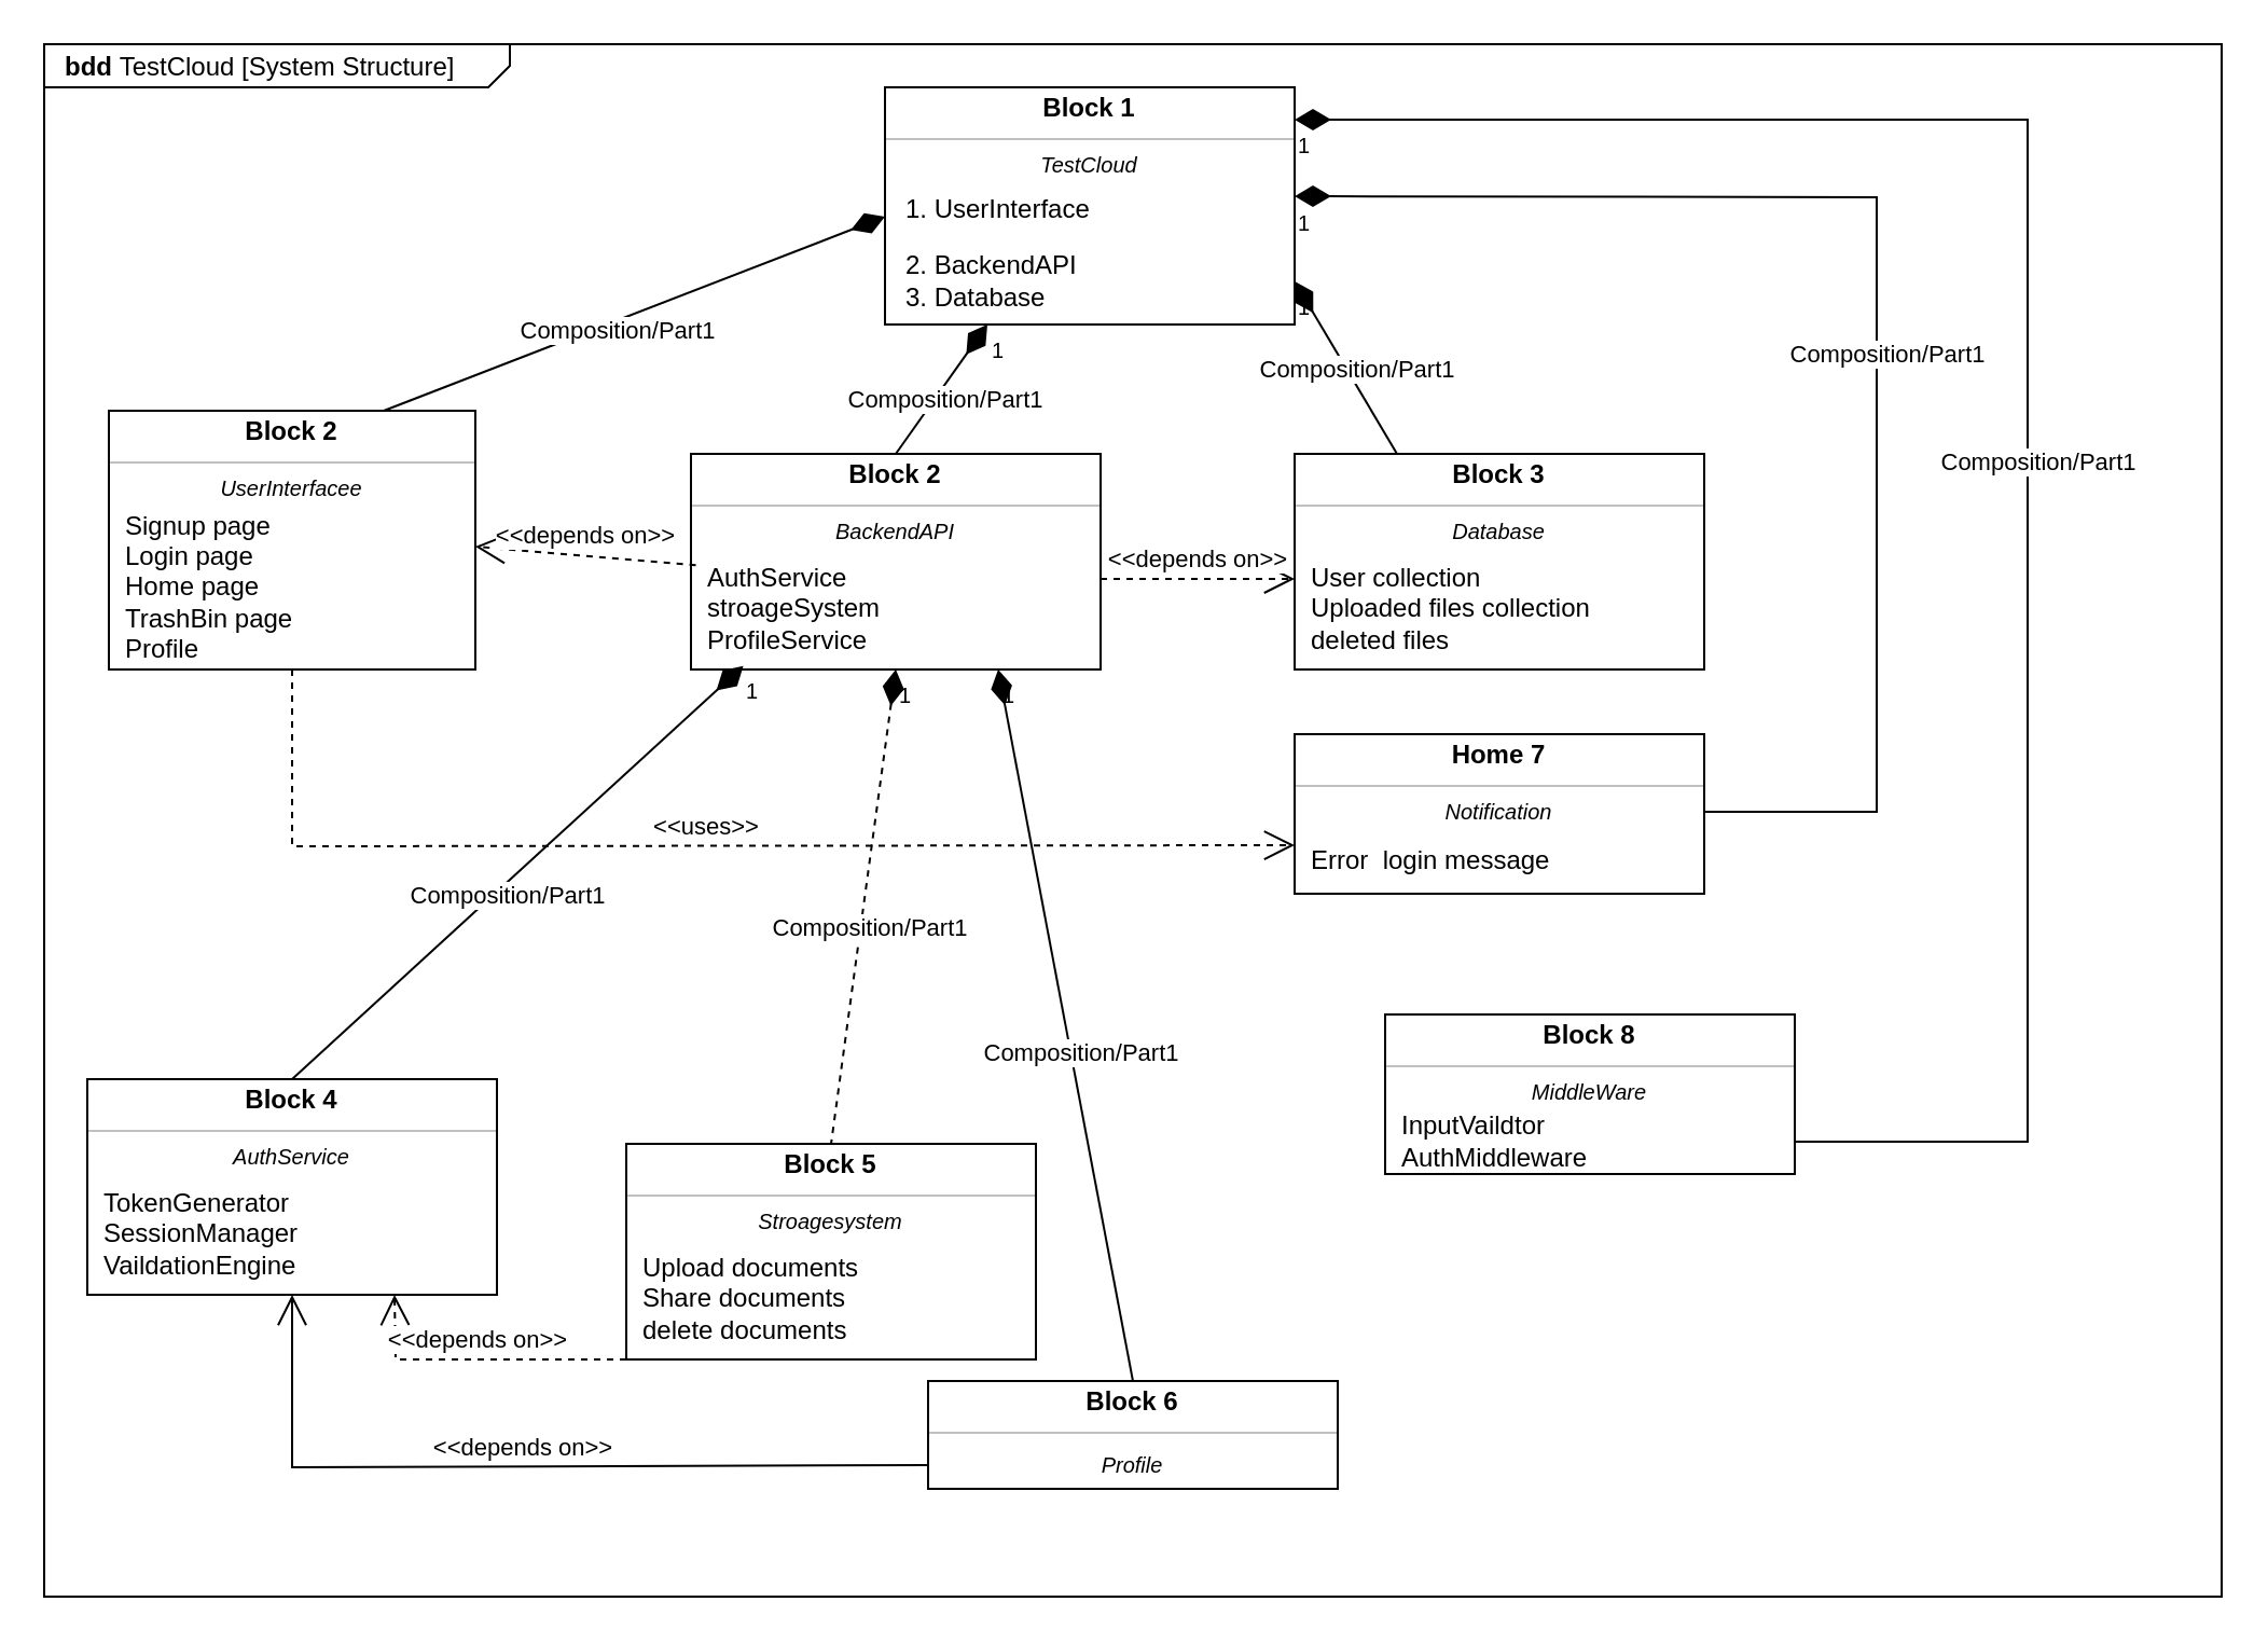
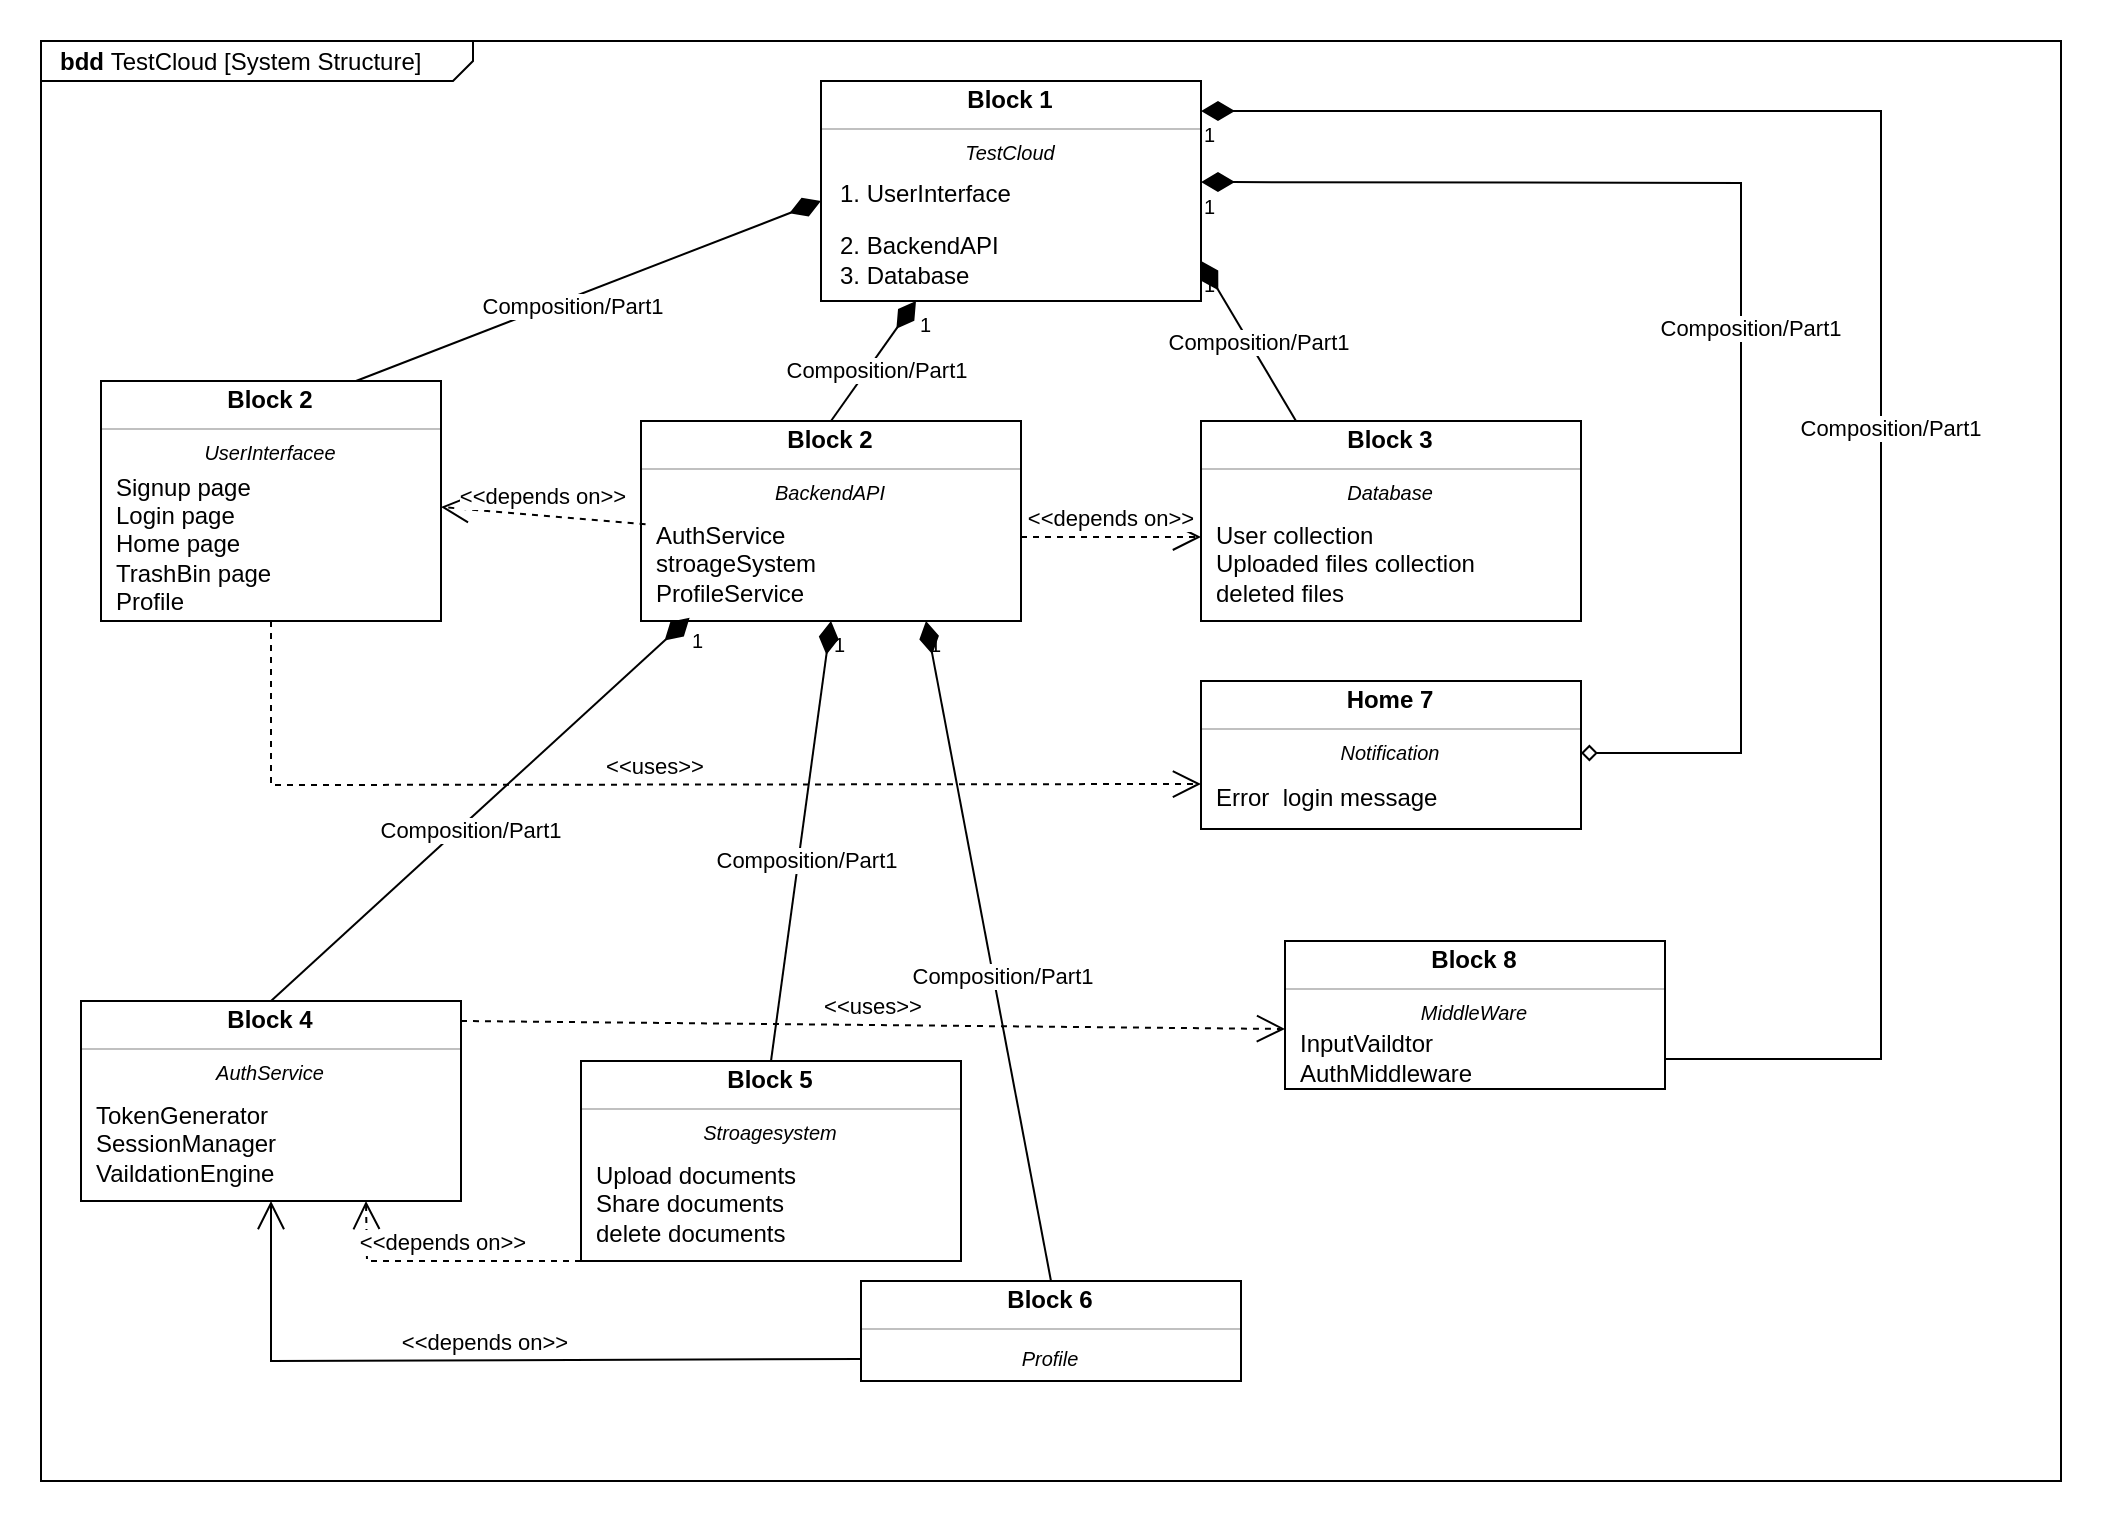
- <mxCell id="48" value="" style="strokeColor=inherit;fillColor=inherit;gradientColor=inherit;align=right;html=1;verticalAlign=bottom;endArrow=none;startArrow=diamondThin;startSize=14;startFill=1;edgeStyle=none;endFill=0;labelBackgroundColor=none;rounded=0;entryX=0.5;entryY=0;entryDx=0;entryDy=0;exitX=0.5;exitY=1;exitDx=0;exitDy=0;dashed=1;" edge="1" parent="2" source="22" target="35"><mxGeometry x="1" relative="1" as="geometry"><mxPoint x="1122.001" y="150" as="sourcePoint" /><mxPoint x="920" y="240" as="targetPoint" /><Array as="points" /></mxGeometry></mxCell>
+ <mxCell id="48" value="" style="strokeColor=inherit;fillColor=inherit;gradientColor=inherit;align=right;html=1;verticalAlign=bottom;endArrow=none;startArrow=diamondThin;startSize=14;startFill=1;edgeStyle=none;endFill=0;labelBackgroundColor=none;rounded=0;entryX=0.5;entryY=0;entryDx=0;entryDy=0;exitX=0.5;exitY=1;exitDx=0;exitDy=0;" edge="1" parent="2" source="22" target="35"><mxGeometry x="1" relative="1" as="geometry"><mxPoint x="1122.001" y="150" as="sourcePoint" /><mxPoint x="920" y="240" as="targetPoint" /><Array as="points" /></mxGeometry></mxCell>
- <mxCell id="72" value="" style="strokeColor=inherit;fillColor=inherit;gradientColor=inherit;align=right;html=1;verticalAlign=bottom;endArrow=none;startArrow=diamondThin;startSize=14;startFill=1;edgeStyle=none;endFill=0;labelBackgroundColor=none;rounded=0;entryX=1;entryY=0.5;entryDx=0;entryDy=0;exitX=1;exitY=0.25;exitDx=0;exitDy=0;" edge="1" parent="2" source="11" target="69"><mxGeometry x="1" relative="1" as="geometry"><mxPoint x="890" y="330" as="sourcePoint" /><mxPoint x="938" y="410" as="targetPoint" /><Array as="points"><mxPoint x="850" y="71" /><mxPoint x="850" y="356" /></Array></mxGeometry></mxCell>
+ <mxCell id="72" value="" style="strokeColor=inherit;fillColor=inherit;gradientColor=inherit;align=right;html=1;verticalAlign=bottom;endArrow=diamond;startArrow=diamondThin;startSize=14;startFill=1;edgeStyle=none;endFill=0;labelBackgroundColor=none;rounded=0;entryX=1;entryY=0.5;entryDx=0;entryDy=0;exitX=1;exitY=0.25;exitDx=0;exitDy=0;" edge="1" parent="2" source="11" target="69"><mxGeometry x="1" relative="1" as="geometry"><mxPoint x="890" y="330" as="sourcePoint" /><mxPoint x="938" y="410" as="targetPoint" /><Array as="points"><mxPoint x="850" y="71" /><mxPoint x="850" y="356" /></Array></mxGeometry></mxCell>
+ <mxCell id="85" value="&amp;lt;&amp;lt;uses&amp;gt;&amp;gt;" style="edgeStyle=none;html=1;endArrow=open;endSize=12;dashed=1;verticalAlign=bottom;rounded=0;exitX=1;exitY=0.5;exitDx=0;exitDy=0;entryX=0;entryY=0;entryDx=0;entryDy=0;" edge="1" parent="1" source="40" target="80"><mxGeometry width="160" relative="1" as="geometry"><mxPoint x="680" y="600" as="sourcePoint" /><mxPoint x="1145" y="682" as="targetPoint" /><Array as="points" /></mxGeometry></mxCell>
